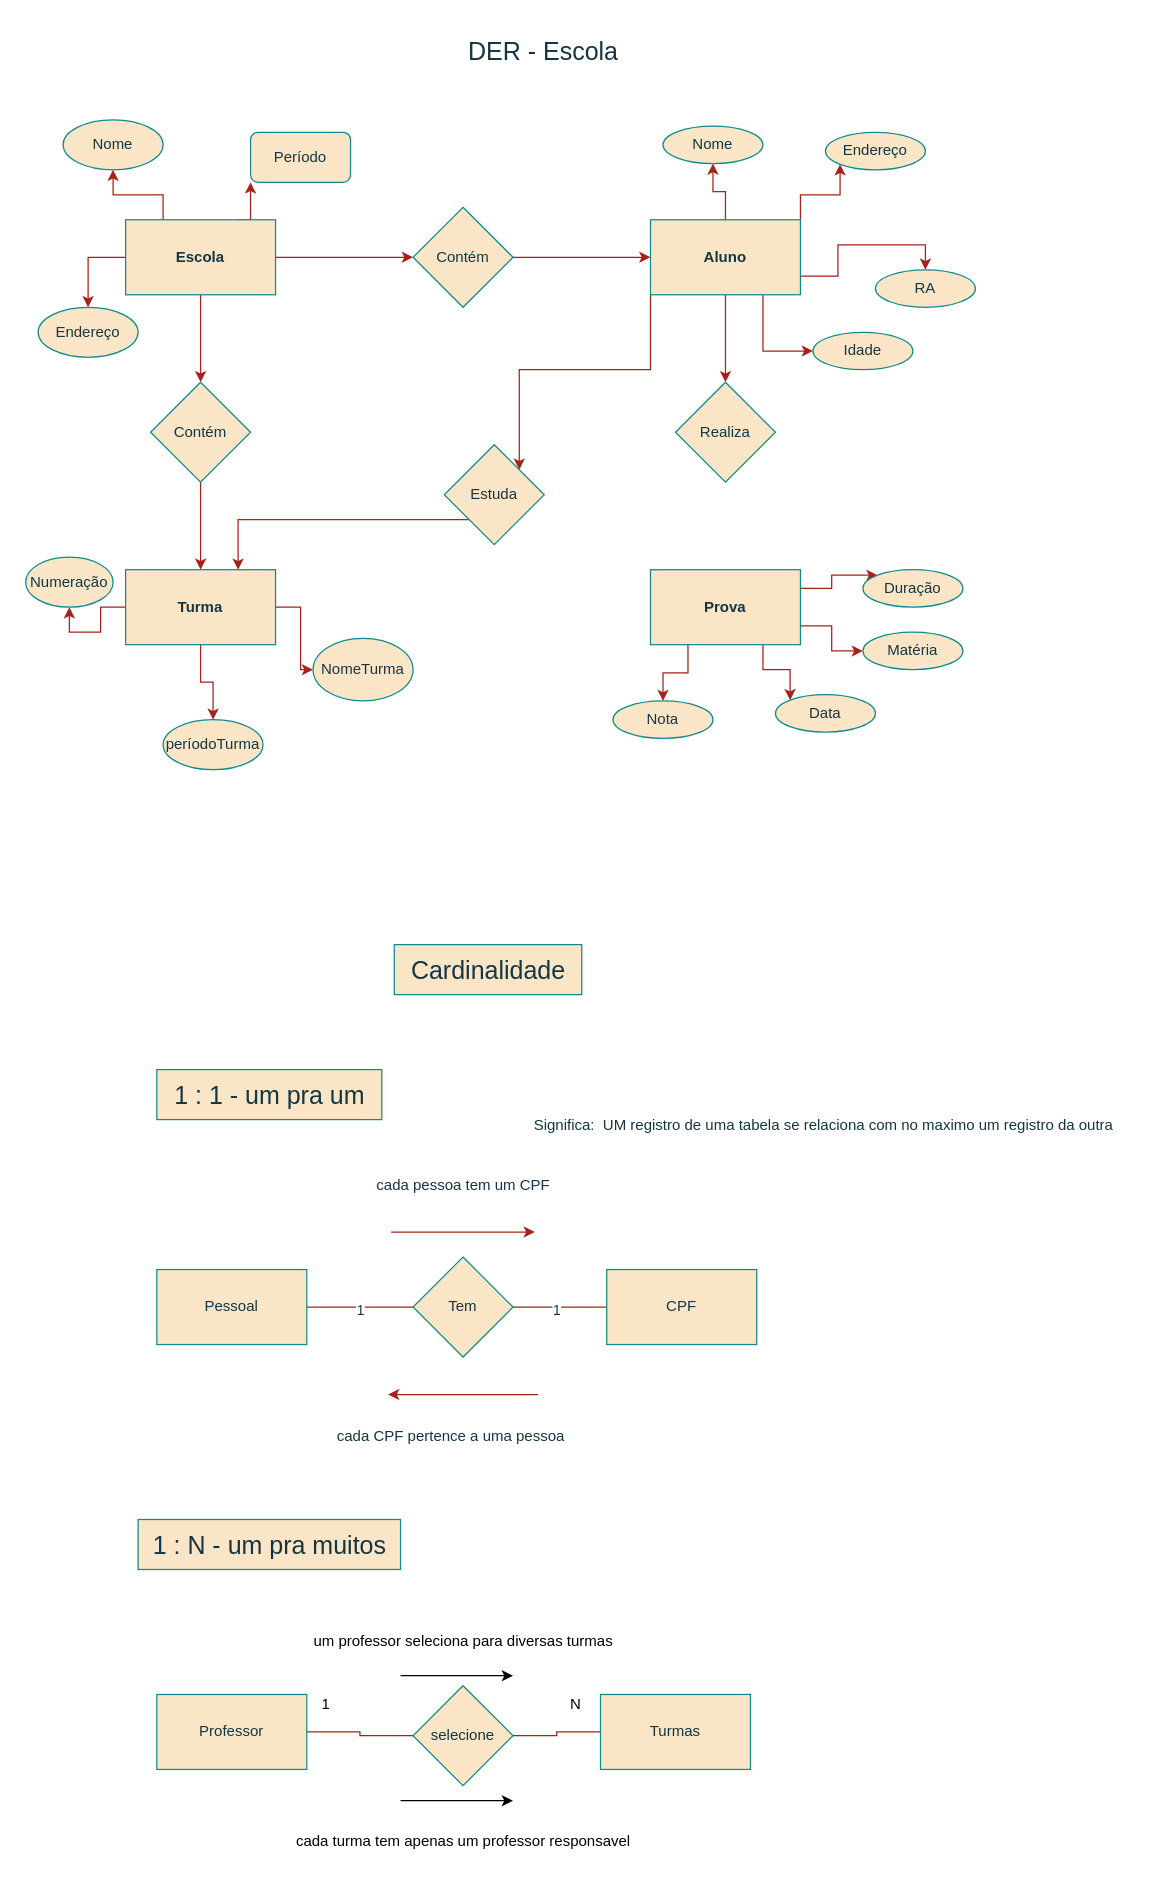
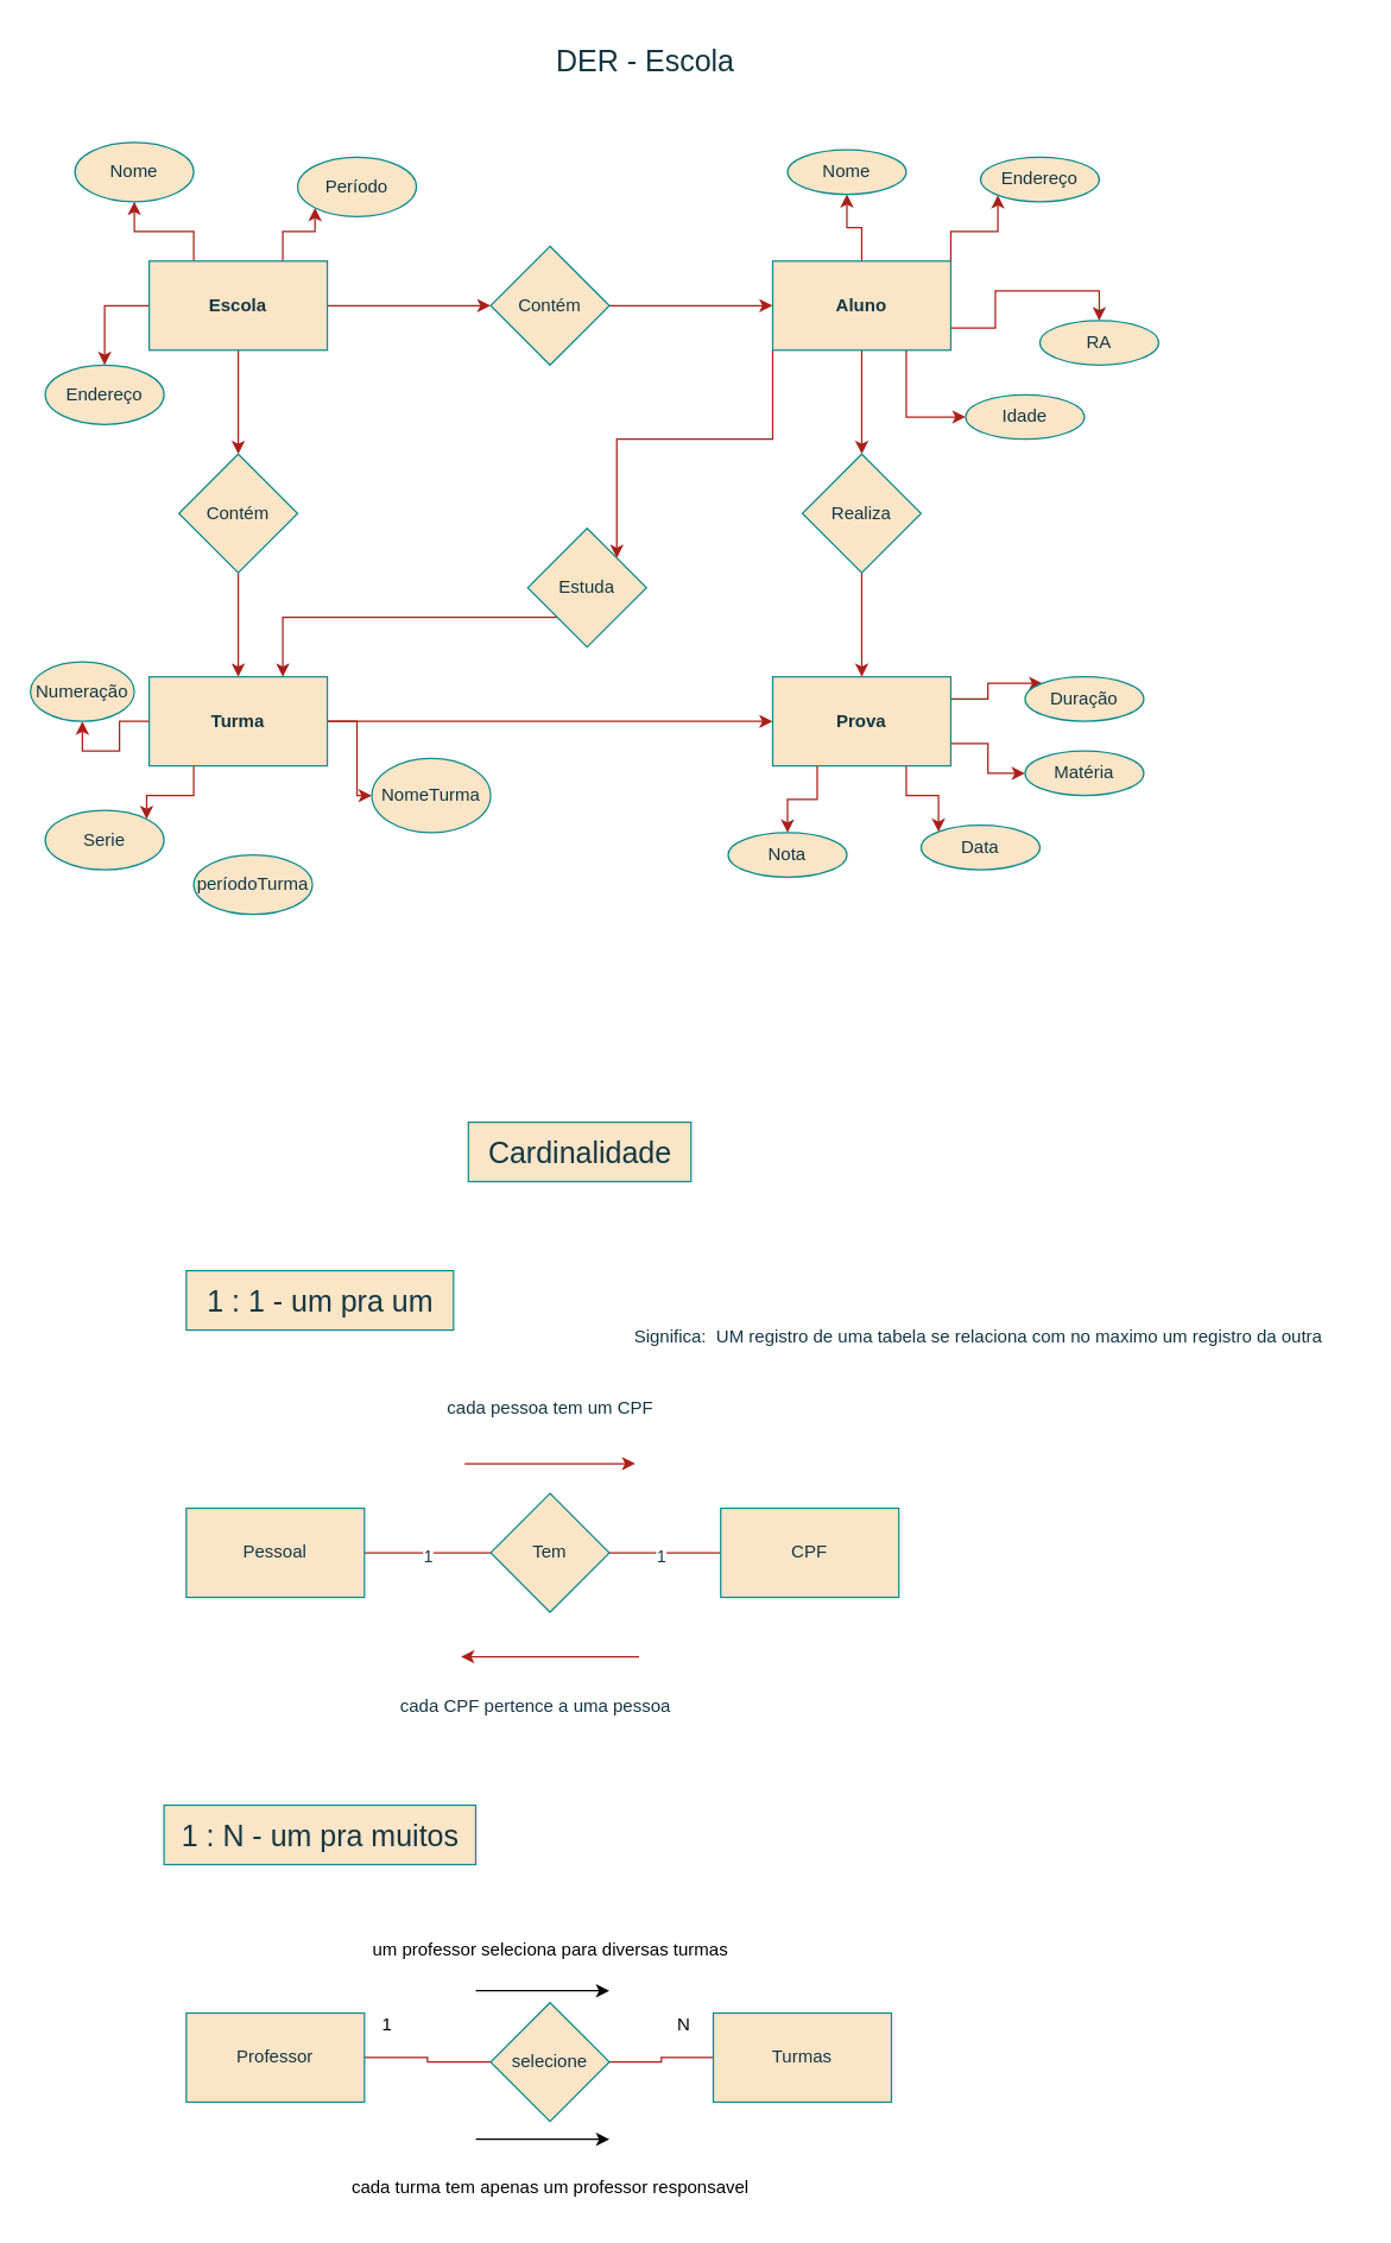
- <mxCell id="31" value="Período" style="whiteSpace=wrap;html=1;labelBackgroundColor=none;fillColor=#FAE5C7;strokeColor=#0F8B8D;fontColor=#143642;rounded=1;" vertex="1" parent="1"><mxGeometry x="200" y="105" width="80" height="40" as="geometry" /></mxCell>
+ <mxCell id="31" value="Período" style="ellipse;whiteSpace=wrap;html=1;labelBackgroundColor=none;fillColor=#FAE5C7;strokeColor=#0F8B8D;fontColor=#143642;" vertex="1" parent="1"><mxGeometry x="200" y="105" width="80" height="40" as="geometry" /></mxCell>
+ <mxCell id="33" value="" style="edgeStyle=orthogonalEdgeStyle;rounded=0;orthogonalLoop=1;jettySize=auto;html=1;labelBackgroundColor=none;strokeColor=#A8201A;fontColor=default;" edge="1" parent="1" source="34" target="25"><mxGeometry relative="1" as="geometry" /></mxCell>
+ <mxCell id="16" style="edgeStyle=orthogonalEdgeStyle;rounded=0;orthogonalLoop=1;jettySize=auto;html=1;exitX=0.25;exitY=1;exitDx=0;exitDy=0;entryX=1;entryY=0;entryDx=0;entryDy=0;labelBackgroundColor=none;strokeColor=#A8201A;fontColor=default;" edge="1" parent="1" source="20" target="43"><mxGeometry relative="1" as="geometry" /></mxCell>
- <mxCell id="18" value="" style="edgeStyle=orthogonalEdgeStyle;rounded=0;orthogonalLoop=1;jettySize=auto;html=1;labelBackgroundColor=none;strokeColor=#A8201A;fontColor=default;" edge="1" parent="1" source="20" target="44"><mxGeometry relative="1" as="geometry" /></mxCell>
+ <mxCell id="18" value="" style="edgeStyle=orthogonalEdgeStyle;rounded=0;orthogonalLoop=1;jettySize=auto;html=1;labelBackgroundColor=none;strokeColor=#A8201A;fontColor=default;" edge="1" parent="1" source="20" target="25"><mxGeometry relative="1" as="geometry" /></mxCell>
+ <mxCell id="43" value="Serie" style="ellipse;whiteSpace=wrap;html=1;labelBackgroundColor=none;fillColor=#FAE5C7;strokeColor=#0F8B8D;fontColor=#143642;" vertex="1" parent="1"><mxGeometry x="30" y="545" width="80" height="40" as="geometry" /></mxCell>
